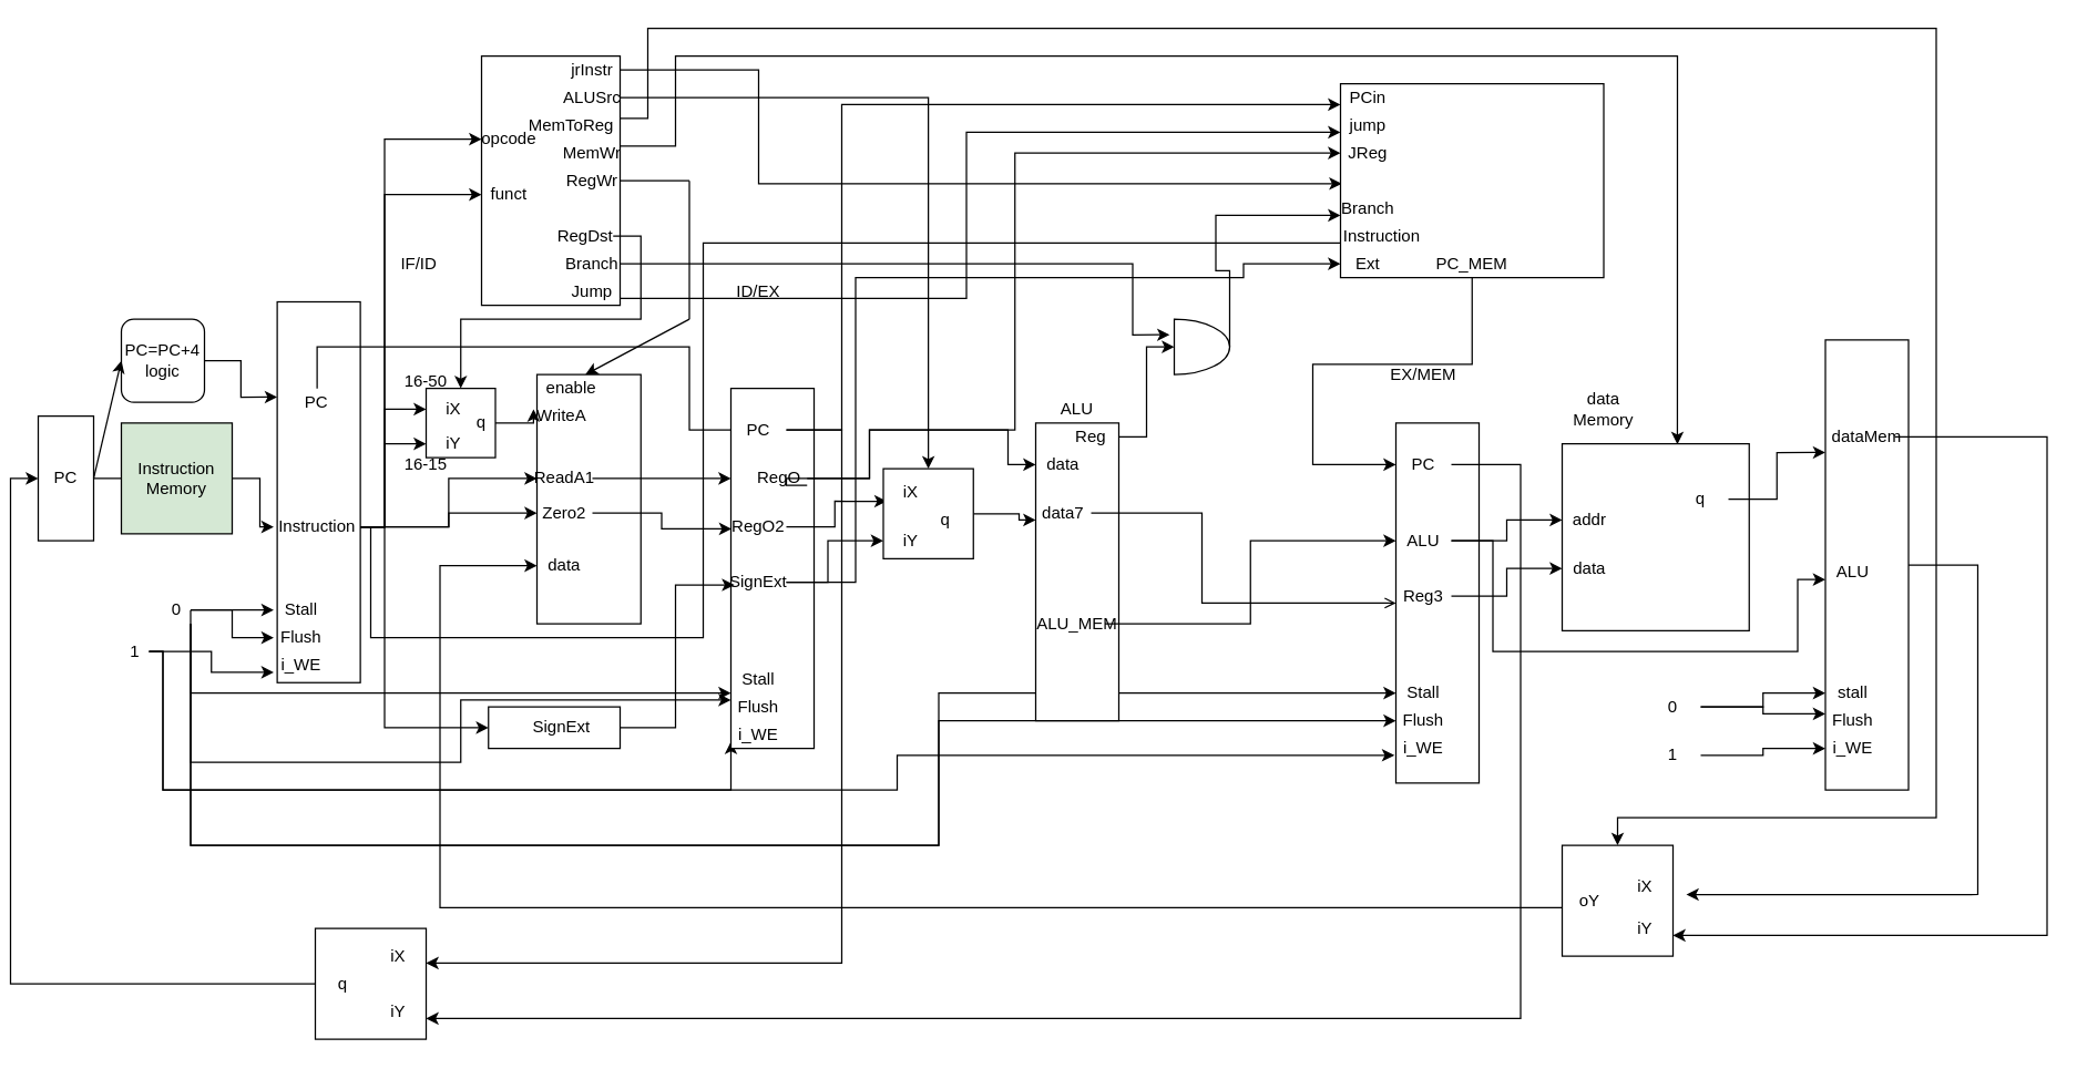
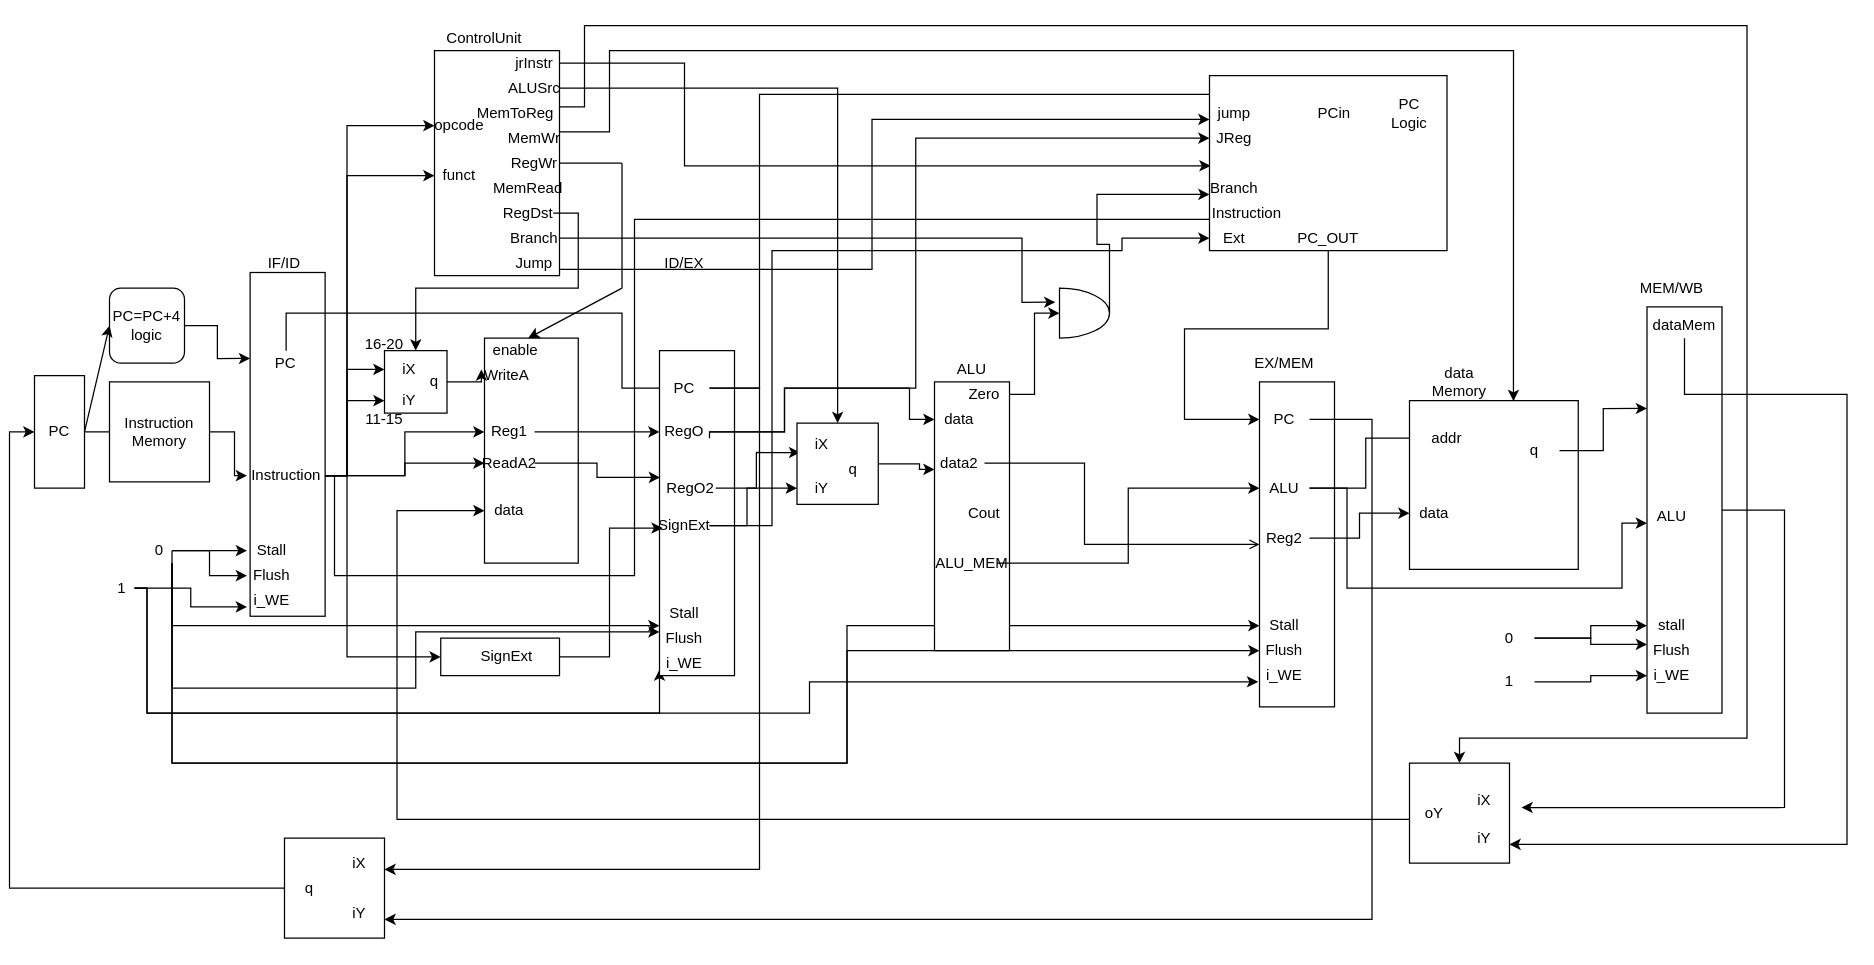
+ <mxCell id="23" value="ControlUnit" style="text;html=1;strokeColor=none;fillColor=none;align=center;verticalAlign=middle;whiteSpace=wrap;rounded=0;" vertex="1" parent="1"><mxGeometry x="360" y="20" width="40" height="20" as="geometry" /></mxCell>
- <mxCell id="161" value="PCin" style="text;html=1;strokeColor=none;fillColor=none;align=center;verticalAlign=middle;whiteSpace=wrap;rounded=0;" vertex="1" parent="1"><mxGeometry x="960" y="60" width="40" height="20" as="geometry" /></mxCell>
+ <mxCell id="161" value="PCin" style="text;html=1;strokeColor=none;fillColor=none;align=center;verticalAlign=middle;whiteSpace=wrap;rounded=0;" vertex="1" parent="1"><mxGeometry x="1040" y="80" width="40" height="20" as="geometry" /></mxCell>
+ <mxCell id="106" value="PC Logic" style="text;html=1;strokeColor=none;fillColor=none;align=center;verticalAlign=middle;whiteSpace=wrap;rounded=0;" vertex="1" parent="1"><mxGeometry x="1100" y="80" width="40" height="20" as="geometry" /></mxCell>
+ <mxCell id="49" value="MemRead" style="text;html=1;strokeColor=none;fillColor=none;align=center;verticalAlign=middle;whiteSpace=wrap;rounded=0;" vertex="1" parent="1"><mxGeometry x="395" y="140" width="40" height="20" as="geometry" /></mxCell>
- <mxCell id="11" value="IF/ID" style="text;html=1;strokeColor=none;fillColor=none;align=center;verticalAlign=middle;whiteSpace=wrap;rounded=0;" vertex="1" parent="1"><mxGeometry x="275" y="180" width="40" height="20" as="geometry" /></mxCell>
+ <mxCell id="11" value="IF/ID" style="text;html=1;strokeColor=none;fillColor=none;align=center;verticalAlign=middle;whiteSpace=wrap;rounded=0;" vertex="1" parent="1"><mxGeometry x="200" y="200" width="40" height="20" as="geometry" /></mxCell>
- <mxCell id="122" value="PC_MEM" style="text;html=1;strokeColor=none;fillColor=none;align=center;verticalAlign=middle;whiteSpace=wrap;rounded=0;" vertex="1" parent="1"><mxGeometry x="1035" y="180" width="40" height="20" as="geometry" /></mxCell>
+ <mxCell id="122" value="PC_OUT" style="text;html=1;strokeColor=none;fillColor=none;align=center;verticalAlign=middle;whiteSpace=wrap;rounded=0;" vertex="1" parent="1"><mxGeometry x="1035" y="180" width="40" height="20" as="geometry" /></mxCell>
+ <mxCell id="134" value="MEM/WB" style="text;html=1;strokeColor=none;fillColor=none;align=center;verticalAlign=middle;whiteSpace=wrap;rounded=0;" vertex="1" parent="1"><mxGeometry x="1310" y="220" width="40" height="20" as="geometry" /></mxCell>
- <mxCell id="114" value="EX/MEM" style="text;html=1;strokeColor=none;fillColor=none;align=center;verticalAlign=middle;whiteSpace=wrap;rounded=0;" vertex="1" parent="1"><mxGeometry x="1000" y="260" width="40" height="20" as="geometry" /></mxCell>
+ <mxCell id="114" value="EX/MEM" style="text;html=1;strokeColor=none;fillColor=none;align=center;verticalAlign=middle;whiteSpace=wrap;rounded=0;" vertex="1" parent="1"><mxGeometry x="1000" y="280" width="40" height="20" as="geometry" /></mxCell>
- <mxCell id="59" value="16-50" style="text;html=1;strokeColor=none;fillColor=none;align=center;verticalAlign=middle;whiteSpace=wrap;rounded=0;" vertex="1" parent="1"><mxGeometry x="280" y="265" width="40" height="20" as="geometry" /></mxCell>
+ <mxCell id="59" value="16-20" style="text;html=1;strokeColor=none;fillColor=none;align=center;verticalAlign=middle;whiteSpace=wrap;rounded=0;" vertex="1" parent="1"><mxGeometry x="280" y="265" width="40" height="20" as="geometry" /></mxCell>
- <mxCell id="129" value="data Memory" style="text;html=1;strokeColor=none;fillColor=none;align=center;verticalAlign=middle;whiteSpace=wrap;rounded=0;" vertex="1" parent="1"><mxGeometry x="1130" y="285" width="40" height="20" as="geometry" /></mxCell>
+ <mxCell id="129" value="data Memory" style="text;html=1;strokeColor=none;fillColor=none;align=center;verticalAlign=middle;whiteSpace=wrap;rounded=0;" vertex="1" parent="1"><mxGeometry x="1140" y="295" width="40" height="20" as="geometry" /></mxCell>
- <mxCell id="101" value="Reg" style="text;html=1;strokeColor=none;fillColor=none;align=center;verticalAlign=middle;whiteSpace=wrap;rounded=0;" vertex="1" parent="1"><mxGeometry x="760" y="305" width="40" height="20" as="geometry" /></mxCell>
+ <mxCell id="101" value="Zero" style="text;html=1;strokeColor=none;fillColor=none;align=center;verticalAlign=middle;whiteSpace=wrap;rounded=0;" vertex="1" parent="1"><mxGeometry x="760" y="305" width="40" height="20" as="geometry" /></mxCell>
- <mxCell id="136" value="dataMem" style="text;html=1;strokeColor=none;fillColor=none;align=center;verticalAlign=middle;whiteSpace=wrap;rounded=0;" vertex="1" parent="1"><mxGeometry x="1320" y="305" width="40" height="20" as="geometry" /></mxCell>
+ <mxCell id="136" value="dataMem" style="text;html=1;strokeColor=none;fillColor=none;align=center;verticalAlign=middle;whiteSpace=wrap;rounded=0;" vertex="1" parent="1"><mxGeometry x="1320" y="250" width="40" height="20" as="geometry" /></mxCell>
- <mxCell id="60" value="16-15" style="text;html=1;strokeColor=none;fillColor=none;align=center;verticalAlign=middle;whiteSpace=wrap;rounded=0;" vertex="1" parent="1"><mxGeometry x="280" y="325" width="40" height="20" as="geometry" /></mxCell>
+ <mxCell id="60" value="11-15" style="text;html=1;strokeColor=none;fillColor=none;align=center;verticalAlign=middle;whiteSpace=wrap;rounded=0;" vertex="1" parent="1"><mxGeometry x="280" y="325" width="40" height="20" as="geometry" /></mxCell>
- <mxCell id="6" value="Instruction Memory" style="whiteSpace=wrap;html=1;aspect=fixed;fillColor=#d5e8d4;" vertex="1" parent="1"><mxGeometry x="80" y="305" width="80" height="80" as="geometry" /></mxCell>
+ <mxCell id="6" value="Instruction Memory" style="whiteSpace=wrap;html=1;aspect=fixed;" vertex="1" parent="1"><mxGeometry x="80" y="305" width="80" height="80" as="geometry" /></mxCell>
- <mxCell id="63" value="ReadA1" style="text;html=1;strokeColor=none;fillColor=none;align=center;verticalAlign=middle;whiteSpace=wrap;rounded=0;" vertex="1" parent="1"><mxGeometry x="380" y="335" width="40" height="20" as="geometry" /></mxCell>
+ <mxCell id="63" value="Reg1" style="text;html=1;strokeColor=none;fillColor=none;align=center;verticalAlign=middle;whiteSpace=wrap;rounded=0;" vertex="1" parent="1"><mxGeometry x="380" y="335" width="40" height="20" as="geometry" /></mxCell>
- <mxCell id="81" value="RegO" style="text;html=1;strokeColor=none;fillColor=none;align=center;verticalAlign=middle;whiteSpace=wrap;rounded=0;" vertex="1" parent="1"><mxGeometry x="535" y="335" width="40" height="20" as="geometry" /></mxCell>
+ <mxCell id="81" value="RegO" style="text;html=1;strokeColor=none;fillColor=none;align=center;verticalAlign=middle;whiteSpace=wrap;rounded=0;" vertex="1" parent="1"><mxGeometry x="520" y="335" width="40" height="20" as="geometry" /></mxCell>
- <mxCell id="65" value="Zero2" style="text;html=1;strokeColor=none;fillColor=none;align=center;verticalAlign=middle;whiteSpace=wrap;rounded=0;" vertex="1" parent="1"><mxGeometry x="380" y="360" width="40" height="20" as="geometry" /></mxCell>
+ <mxCell id="65" value="ReadA2" style="text;html=1;strokeColor=none;fillColor=none;align=center;verticalAlign=middle;whiteSpace=wrap;rounded=0;" vertex="1" parent="1"><mxGeometry x="380" y="360" width="40" height="20" as="geometry" /></mxCell>
- <mxCell id="97" value="data7" style="text;html=1;strokeColor=none;fillColor=none;align=center;verticalAlign=middle;whiteSpace=wrap;rounded=0;" vertex="1" parent="1"><mxGeometry x="740" y="360" width="40" height="20" as="geometry" /></mxCell>
+ <mxCell id="97" value="data2" style="text;html=1;strokeColor=none;fillColor=none;align=center;verticalAlign=middle;whiteSpace=wrap;rounded=0;" vertex="1" parent="1"><mxGeometry x="740" y="360" width="40" height="20" as="geometry" /></mxCell>
- <mxCell id="131" value="addr" style="text;html=1;strokeColor=none;fillColor=none;align=center;verticalAlign=middle;whiteSpace=wrap;rounded=0;" vertex="1" parent="1"><mxGeometry x="1120" y="365" width="40" height="20" as="geometry" /></mxCell>
+ <mxCell id="131" value="addr" style="text;html=1;strokeColor=none;fillColor=none;align=center;verticalAlign=middle;whiteSpace=wrap;rounded=0;" vertex="1" parent="1"><mxGeometry x="1130" y="340" width="40" height="20" as="geometry" /></mxCell>
- <mxCell id="83" value="RegO2" style="text;html=1;strokeColor=none;fillColor=none;align=center;verticalAlign=middle;whiteSpace=wrap;rounded=0;" vertex="1" parent="1"><mxGeometry x="520" y="370" width="40" height="20" as="geometry" /></mxCell>
+ <mxCell id="83" value="RegO2" style="text;html=1;strokeColor=none;fillColor=none;align=center;verticalAlign=middle;whiteSpace=wrap;rounded=0;" vertex="1" parent="1"><mxGeometry x="525" y="380" width="40" height="20" as="geometry" /></mxCell>
+ <mxCell id="99" value="Cout" style="text;html=1;strokeColor=none;fillColor=none;align=center;verticalAlign=middle;whiteSpace=wrap;rounded=0;" vertex="1" parent="1"><mxGeometry x="760" y="400" width="40" height="20" as="geometry" /></mxCell>
- <mxCell id="121" value="Reg3" style="text;html=1;strokeColor=none;fillColor=none;align=center;verticalAlign=middle;whiteSpace=wrap;rounded=0;" vertex="1" parent="1"><mxGeometry x="1000" y="420" width="40" height="20" as="geometry" /></mxCell>
+ <mxCell id="121" value="Reg2" style="text;html=1;strokeColor=none;fillColor=none;align=center;verticalAlign=middle;whiteSpace=wrap;rounded=0;" vertex="1" parent="1"><mxGeometry x="1000" y="420" width="40" height="20" as="geometry" /></mxCell>
